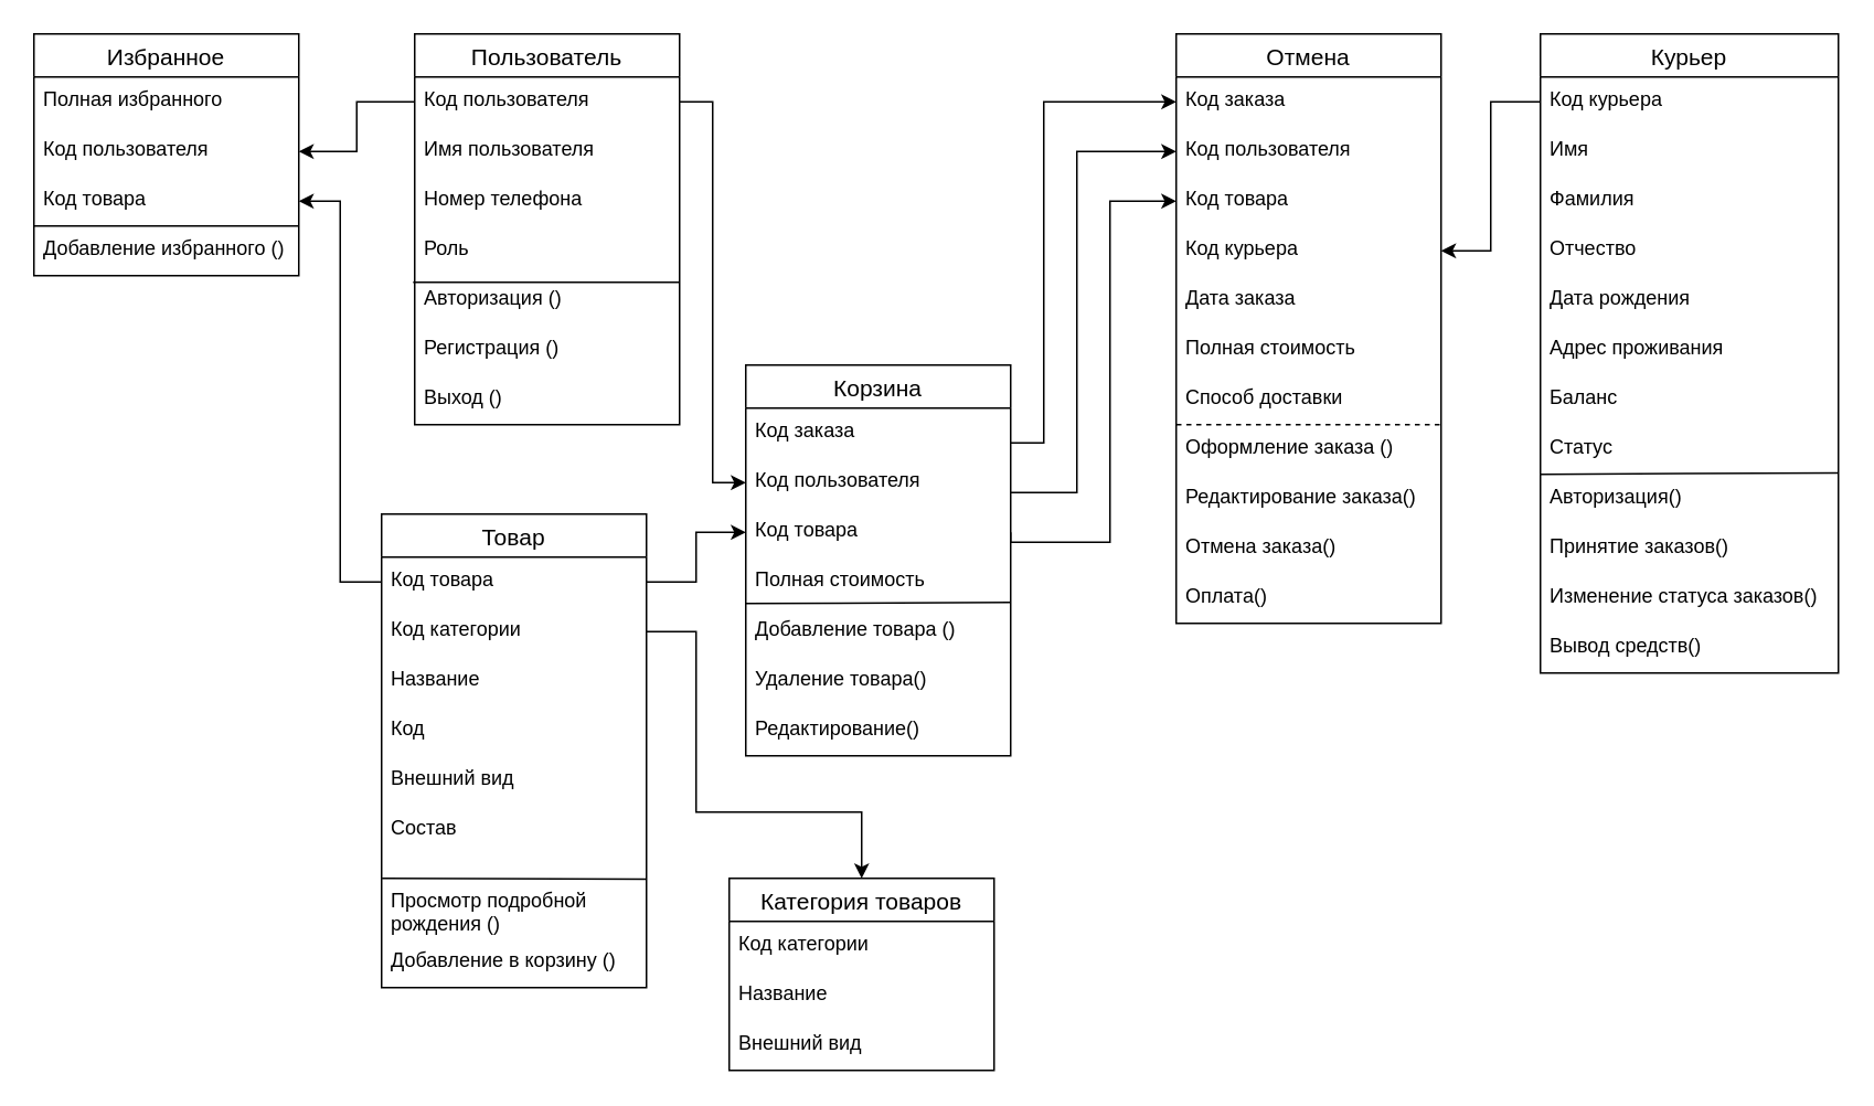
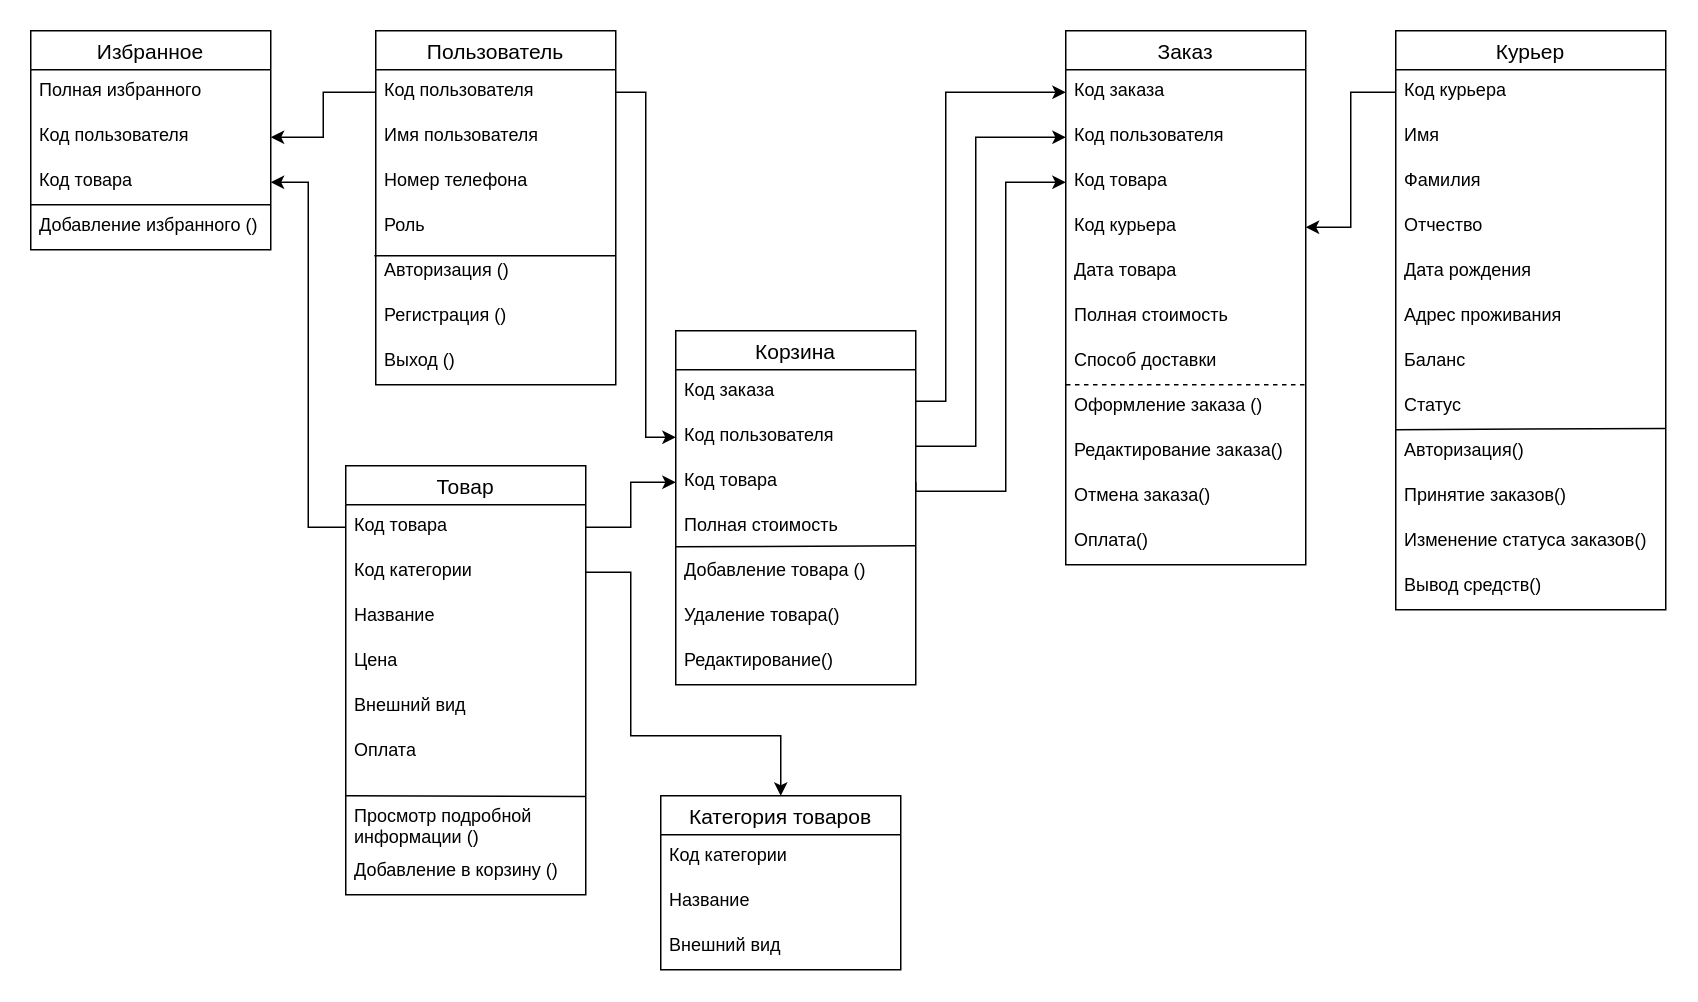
- <mxCell id="21" value="Отмена" style="swimlane;fontStyle=0;childLayout=stackLayout;horizontal=1;startSize=26;horizontalStack=0;resizeParent=1;resizeParentMax=0;resizeLast=0;collapsible=1;marginBottom=0;align=center;fontSize=14;" parent="1" vertex="1"><mxGeometry x="710" y="20" width="160" height="356" as="geometry"><mxRectangle x="330" y="240" width="80" height="30" as="alternateBounds" /></mxGeometry></mxCell>
+ <mxCell id="21" value="Заказ" style="swimlane;fontStyle=0;childLayout=stackLayout;horizontal=1;startSize=26;horizontalStack=0;resizeParent=1;resizeParentMax=0;resizeLast=0;collapsible=1;marginBottom=0;align=center;fontSize=14;" parent="1" vertex="1"><mxGeometry x="710" y="20" width="160" height="356" as="geometry"><mxRectangle x="330" y="240" width="80" height="30" as="alternateBounds" /></mxGeometry></mxCell>
- <mxCell id="26" value="Дата заказа" style="text;strokeColor=none;fillColor=none;spacingLeft=4;spacingRight=4;overflow=hidden;rotatable=0;points=[[0,0.5],[1,0.5]];portConstraint=eastwest;fontSize=12;" parent="21" vertex="1"><mxGeometry y="146" width="160" height="30" as="geometry" /></mxCell>
+ <mxCell id="26" value="Дата товара" style="text;strokeColor=none;fillColor=none;spacingLeft=4;spacingRight=4;overflow=hidden;rotatable=0;points=[[0,0.5],[1,0.5]];portConstraint=eastwest;fontSize=12;" parent="21" vertex="1"><mxGeometry y="146" width="160" height="30" as="geometry" /></mxCell>
- <mxCell id="6" value="Код" style="text;strokeColor=none;fillColor=none;spacingLeft=4;spacingRight=4;overflow=hidden;rotatable=0;points=[[0,0.5],[1,0.5]];portConstraint=eastwest;fontSize=12;" parent="2" vertex="1"><mxGeometry y="116" width="160" height="30" as="geometry" /></mxCell>
+ <mxCell id="6" value="Цена" style="text;strokeColor=none;fillColor=none;spacingLeft=4;spacingRight=4;overflow=hidden;rotatable=0;points=[[0,0.5],[1,0.5]];portConstraint=eastwest;fontSize=12;" parent="2" vertex="1"><mxGeometry y="116" width="160" height="30" as="geometry" /></mxCell>
- <mxCell id="8" value="Состав" style="text;strokeColor=none;fillColor=none;spacingLeft=4;spacingRight=4;overflow=hidden;rotatable=0;points=[[0,0.5],[1,0.5]];portConstraint=eastwest;fontSize=12;" parent="2" vertex="1"><mxGeometry y="176" width="160" height="44" as="geometry" /></mxCell>
+ <mxCell id="8" value="Оплата" style="text;strokeColor=none;fillColor=none;spacingLeft=4;spacingRight=4;overflow=hidden;rotatable=0;points=[[0,0.5],[1,0.5]];portConstraint=eastwest;fontSize=12;" parent="2" vertex="1"><mxGeometry y="176" width="160" height="44" as="geometry" /></mxCell>
- <mxCell id="10" value="Просмотр подробной&#10;рождения ()&#10;" style="text;strokeColor=none;fillColor=none;spacingLeft=4;spacingRight=4;overflow=hidden;rotatable=0;points=[[0,0.5],[1,0.5]];portConstraint=eastwest;fontSize=12;" parent="2" vertex="1"><mxGeometry y="220" width="160" height="36" as="geometry" /></mxCell>
+ <mxCell id="10" value="Просмотр подробной&#10;информации ()&#10;" style="text;strokeColor=none;fillColor=none;spacingLeft=4;spacingRight=4;overflow=hidden;rotatable=0;points=[[0,0.5],[1,0.5]];portConstraint=eastwest;fontSize=12;" parent="2" vertex="1"><mxGeometry y="220" width="160" height="36" as="geometry" /></mxCell>
